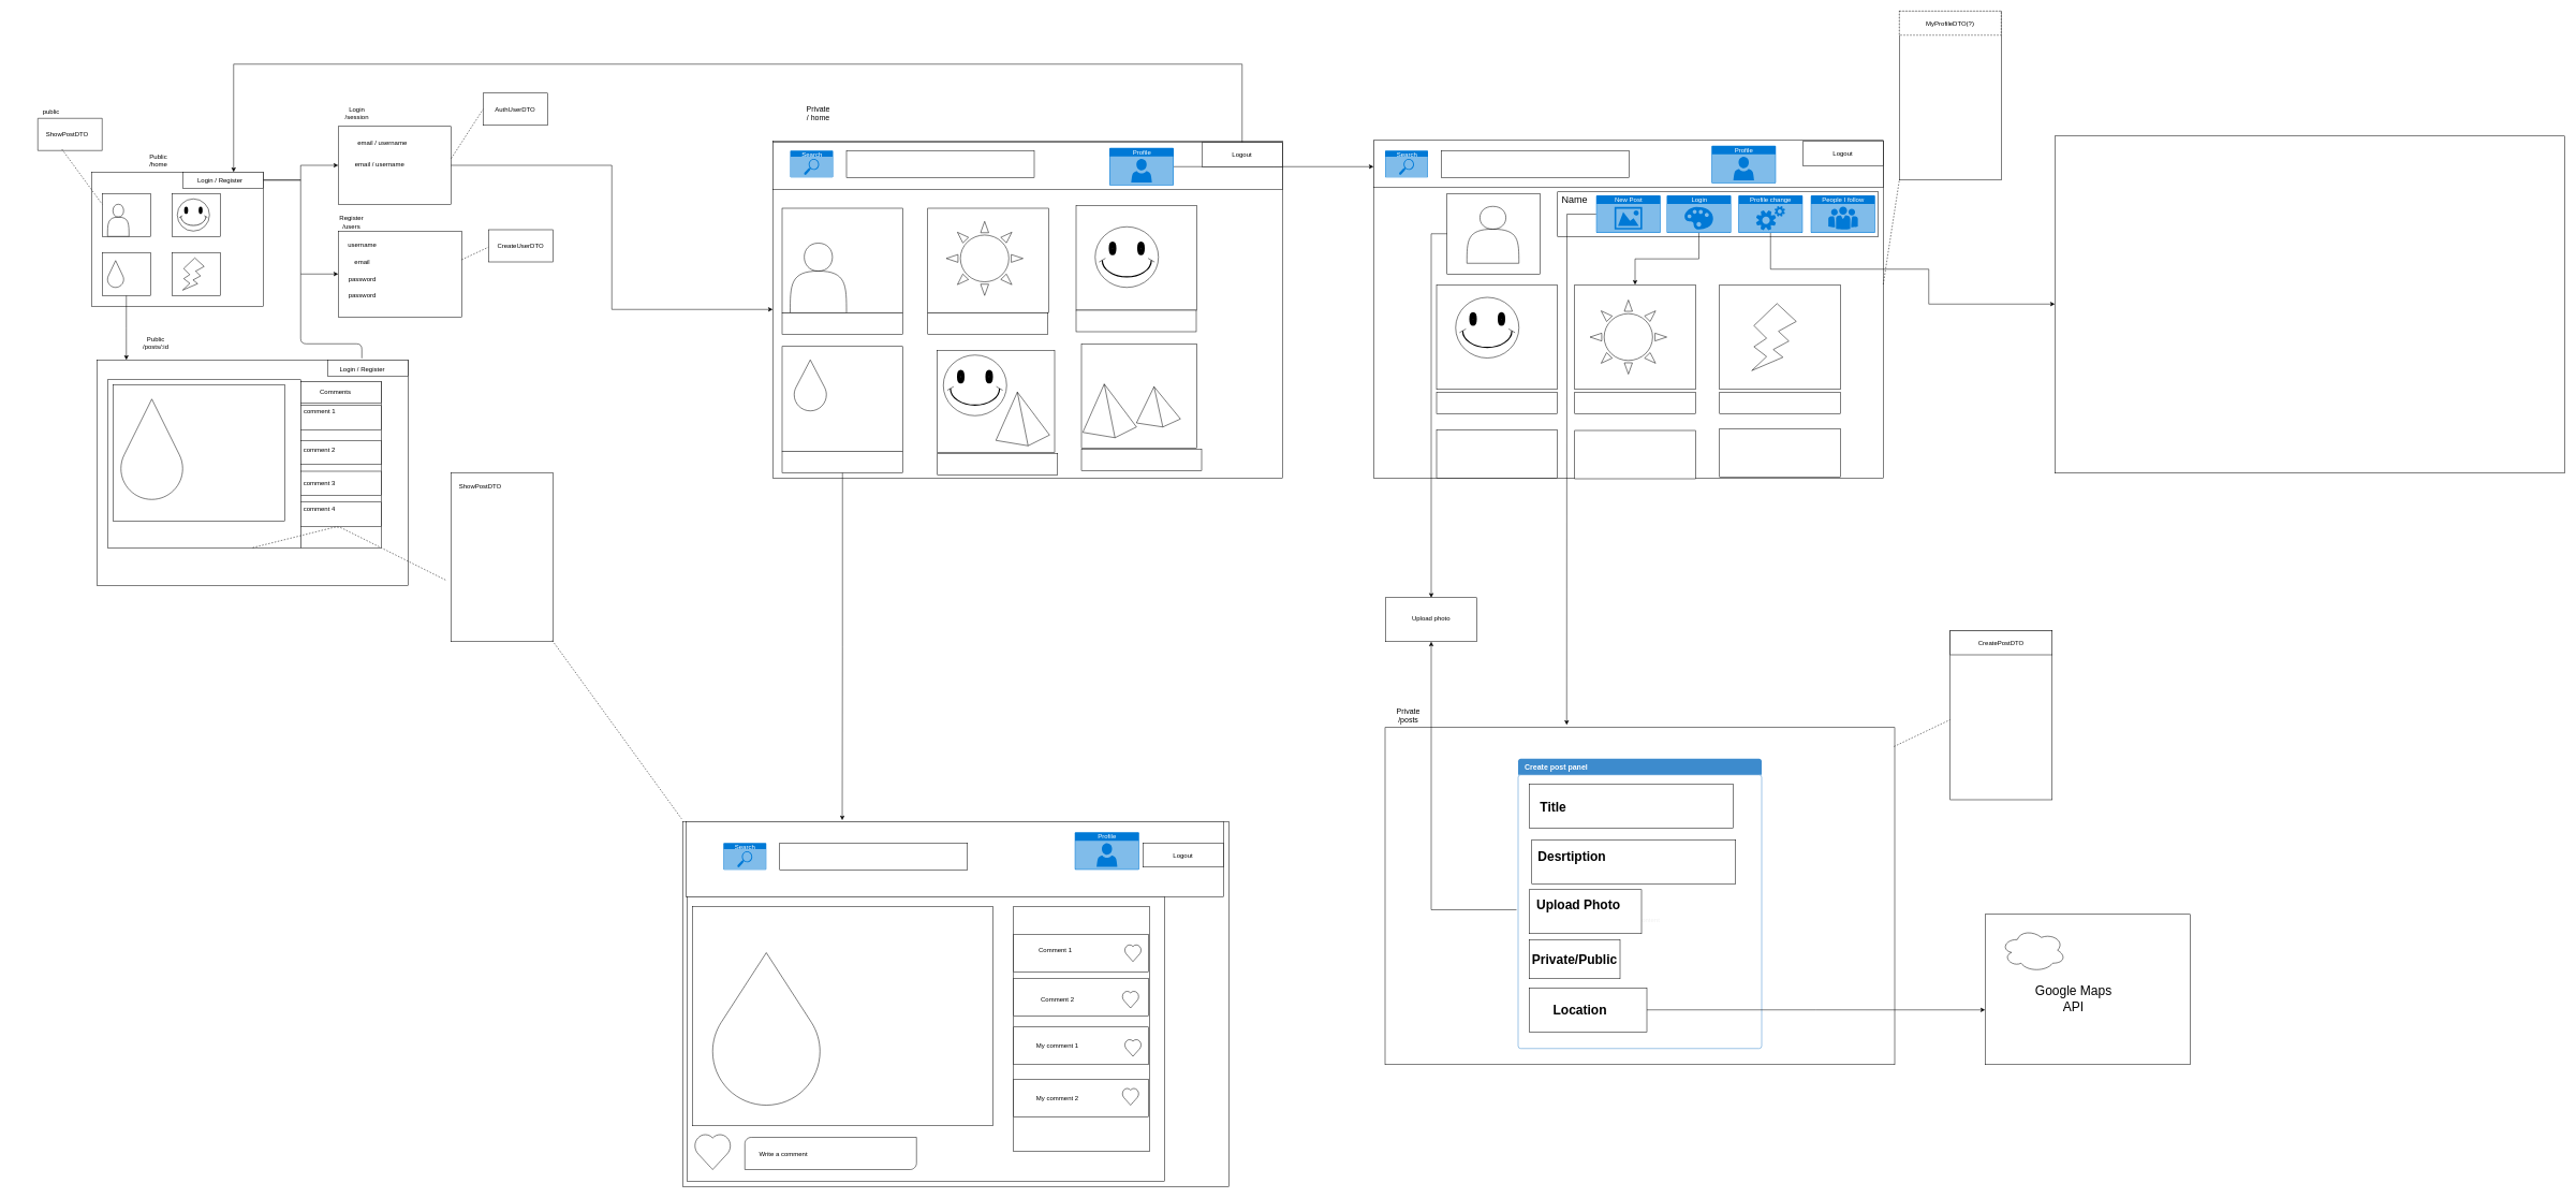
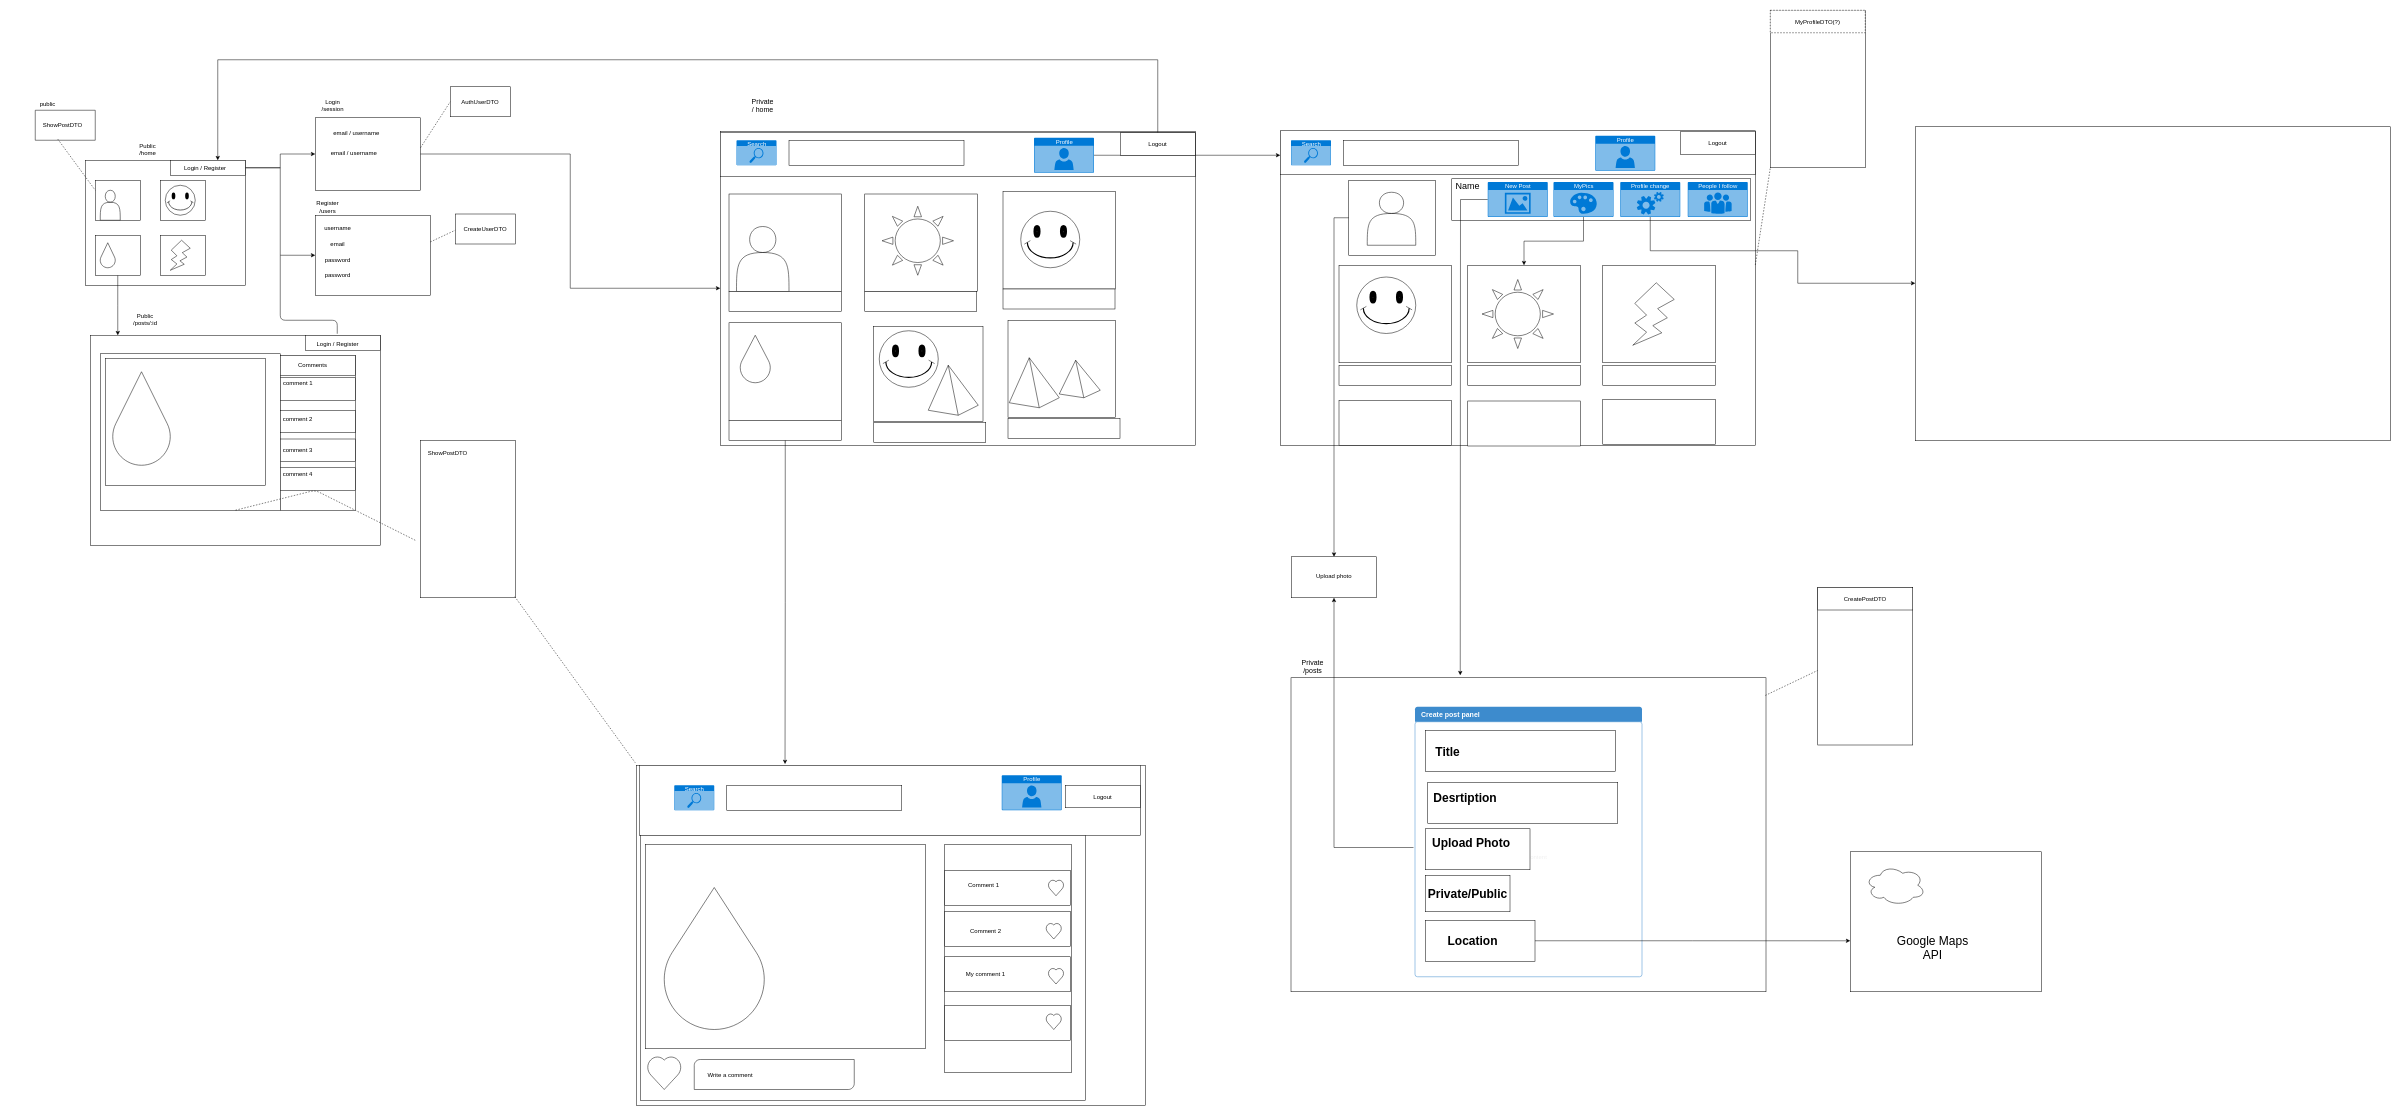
- <mxCell id="101" value="Login" style="html=1;strokeColor=none;fillColor=#0079D6;labelPosition=center;verticalLabelPosition=middle;verticalAlign=top;align=center;fontSize=12;outlineConnect=0;spacingTop=-6;fontColor=#FFFFFF;shape=mxgraph.sitemap.gallery;" vertex="1" parent="1"><mxGeometry x="3106.5" y="363.5" width="120" height="70" as="geometry" /></mxCell>
+ <mxCell id="101" value="MyPics" style="html=1;strokeColor=none;fillColor=#0079D6;labelPosition=center;verticalLabelPosition=middle;verticalAlign=top;align=center;fontSize=12;outlineConnect=0;spacingTop=-6;fontColor=#FFFFFF;shape=mxgraph.sitemap.gallery;" vertex="1" parent="1"><mxGeometry x="3106.5" y="363.5" width="120" height="70" as="geometry" /></mxCell>
- <mxCell id="141" value="&lt;font style=&quot;font-size: 24px&quot;&gt;Google Maps API&lt;/font&gt;" style="text;html=1;strokeColor=none;fillColor=none;align=center;verticalAlign=middle;whiteSpace=wrap;rounded=0;" vertex="1" parent="1"><mxGeometry x="3790" y="1835" width="150" height="50" as="geometry" /></mxCell>
+ <mxCell id="141" value="&lt;font style=&quot;font-size: 24px&quot;&gt;Google Maps API&lt;/font&gt;" style="text;html=1;strokeColor=none;fillColor=none;align=center;verticalAlign=middle;whiteSpace=wrap;rounded=0;" vertex="1" parent="1"><mxGeometry x="3790" y="1870" width="150" height="50" as="geometry" /></mxCell>
- <mxCell id="169" value="My comment 2" style="text;html=1;strokeColor=none;fillColor=none;align=center;verticalAlign=middle;whiteSpace=wrap;rounded=0;" vertex="1" parent="1"><mxGeometry x="1911" y="2035" width="120" height="20" as="geometry" /></mxCell>
